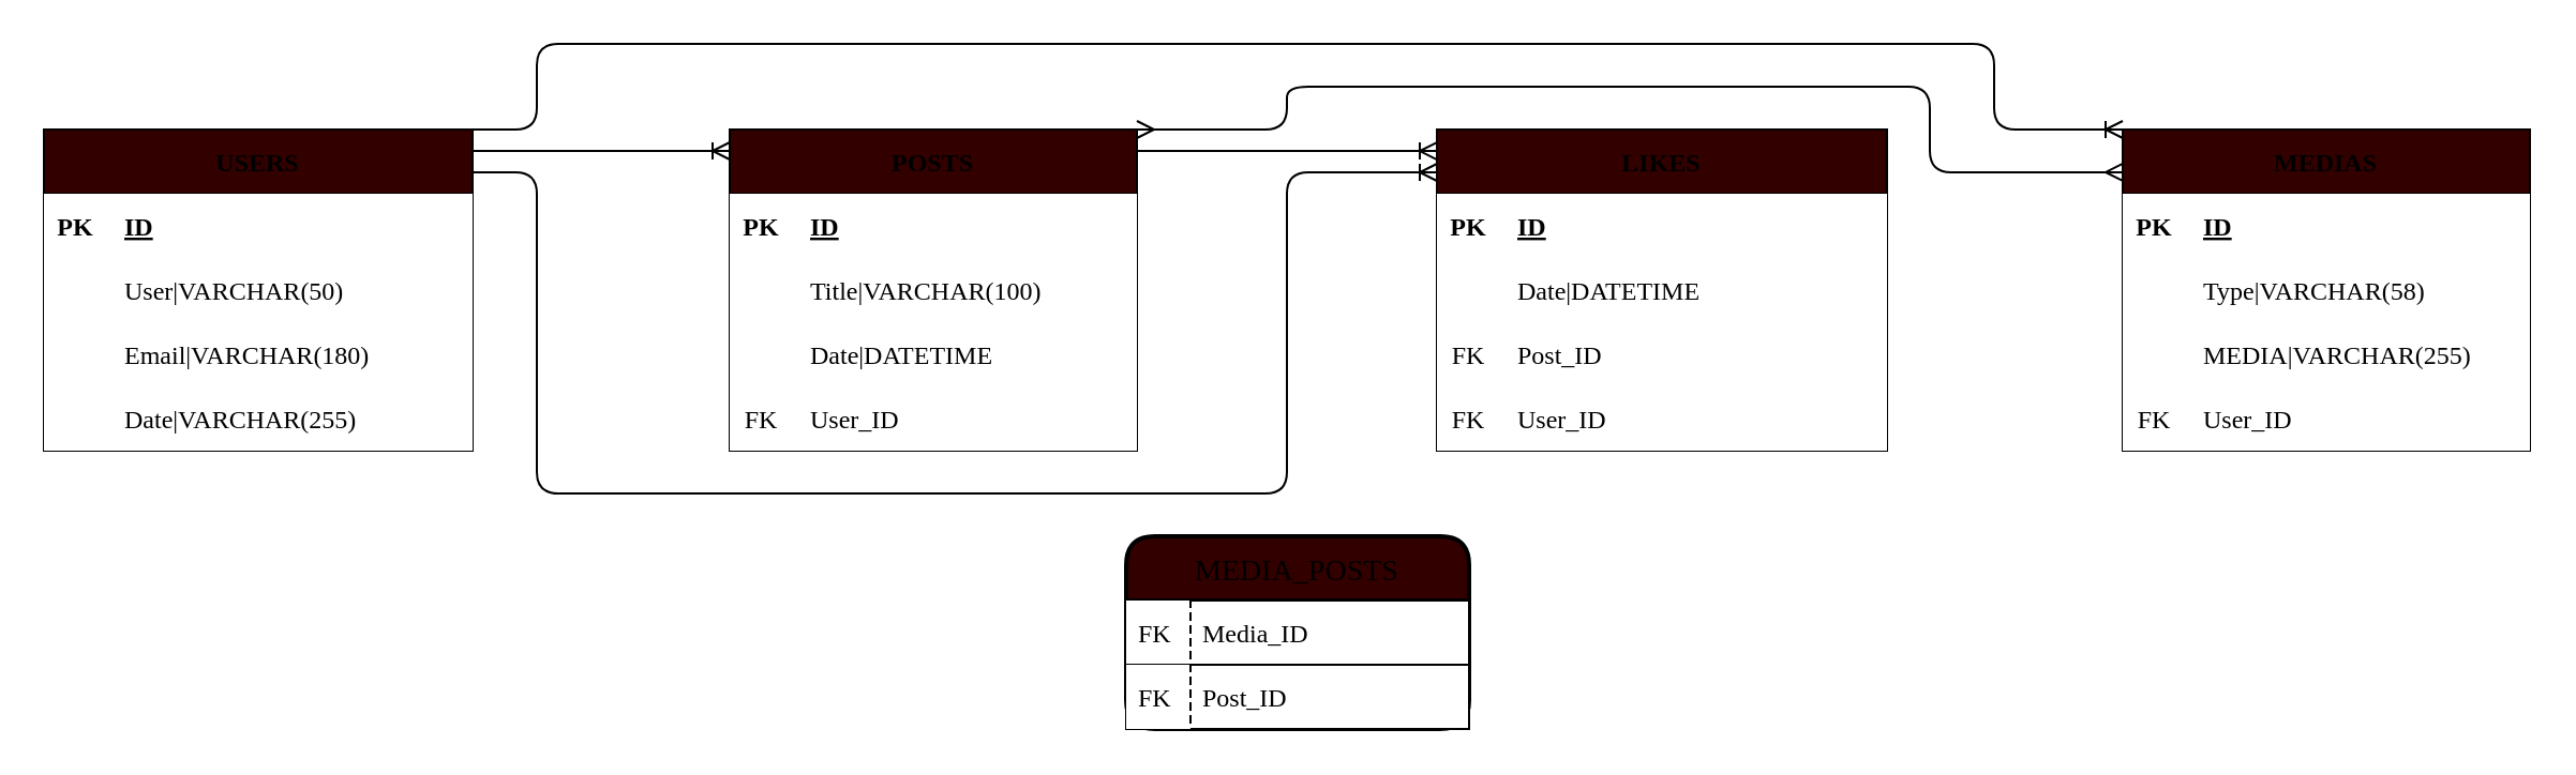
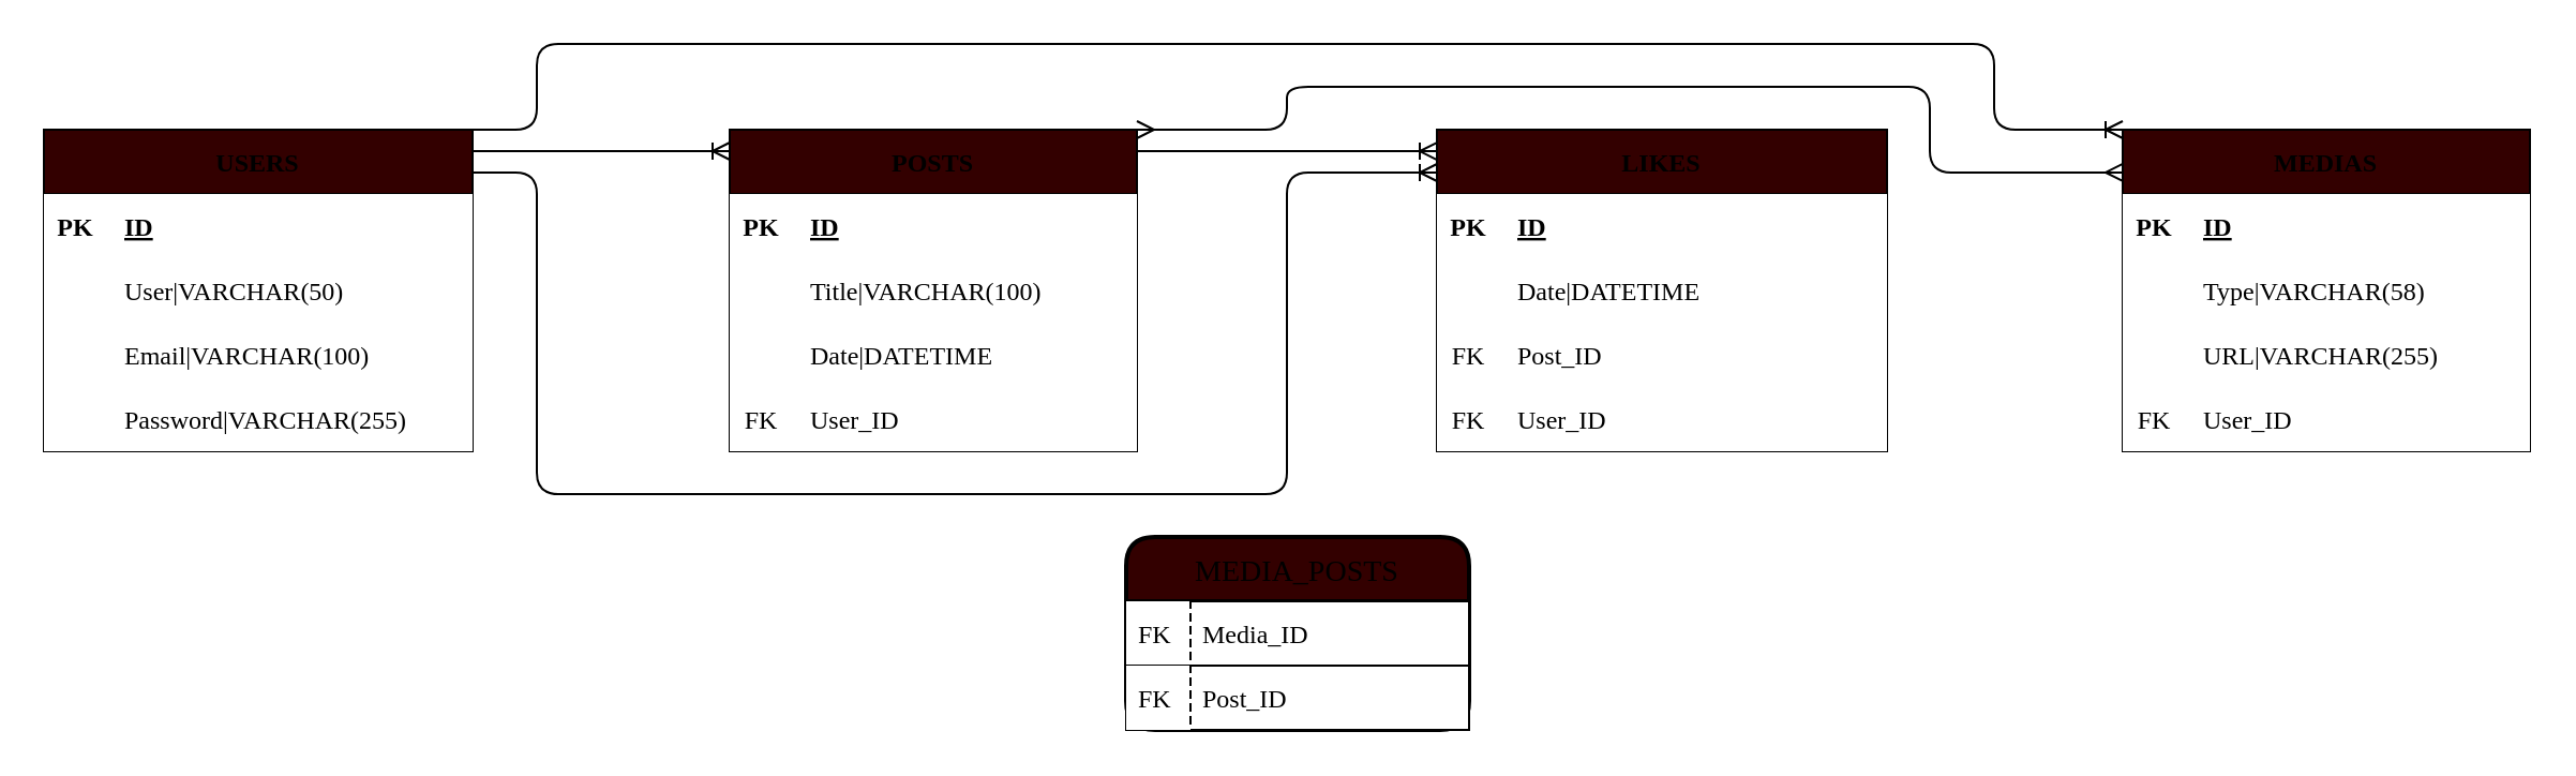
- <mxCell id="11" value="Email|VARCHAR(180)" style="shape=partialRectangle;connectable=0;top=0;left=0;bottom=0;right=0;align=left;spacingLeft=6;overflow=hidden;fontFamily=Lucida Console;" parent="9" vertex="1"><mxGeometry x="30" width="170" height="30" as="geometry"><mxRectangle width="170" height="30" as="alternateBounds" /></mxGeometry></mxCell>
+ <mxCell id="11" value="Email|VARCHAR(100)" style="shape=partialRectangle;connectable=0;top=0;left=0;bottom=0;right=0;align=left;spacingLeft=6;overflow=hidden;fontFamily=Lucida Console;" parent="9" vertex="1"><mxGeometry x="30" width="170" height="30" as="geometry"><mxRectangle width="170" height="30" as="alternateBounds" /></mxGeometry></mxCell>
- <mxCell id="37" value="MEDIA|VARCHAR(255)" style="shape=partialRectangle;connectable=0;top=0;left=0;bottom=0;right=0;align=left;spacingLeft=6;overflow=hidden;fontFamily=Lucida Console;" parent="35" vertex="1"><mxGeometry x="30" width="160" height="30" as="geometry"><mxRectangle width="160" height="30" as="alternateBounds" /></mxGeometry></mxCell>
+ <mxCell id="37" value="URL|VARCHAR(255)" style="shape=partialRectangle;connectable=0;top=0;left=0;bottom=0;right=0;align=left;spacingLeft=6;overflow=hidden;fontFamily=Lucida Console;" parent="35" vertex="1"><mxGeometry x="30" width="160" height="30" as="geometry"><mxRectangle width="160" height="30" as="alternateBounds" /></mxGeometry></mxCell>
- <mxCell id="14" value="Date|VARCHAR(255)" style="shape=partialRectangle;connectable=0;top=0;left=0;bottom=0;right=0;align=left;spacingLeft=6;overflow=hidden;fontFamily=Lucida Console;" parent="12" vertex="1"><mxGeometry x="30" width="170" height="30" as="geometry"><mxRectangle width="170" height="30" as="alternateBounds" /></mxGeometry></mxCell>
+ <mxCell id="14" value="Password|VARCHAR(255)" style="shape=partialRectangle;connectable=0;top=0;left=0;bottom=0;right=0;align=left;spacingLeft=6;overflow=hidden;fontFamily=Lucida Console;" parent="12" vertex="1"><mxGeometry x="30" width="170" height="30" as="geometry"><mxRectangle width="170" height="30" as="alternateBounds" /></mxGeometry></mxCell>
